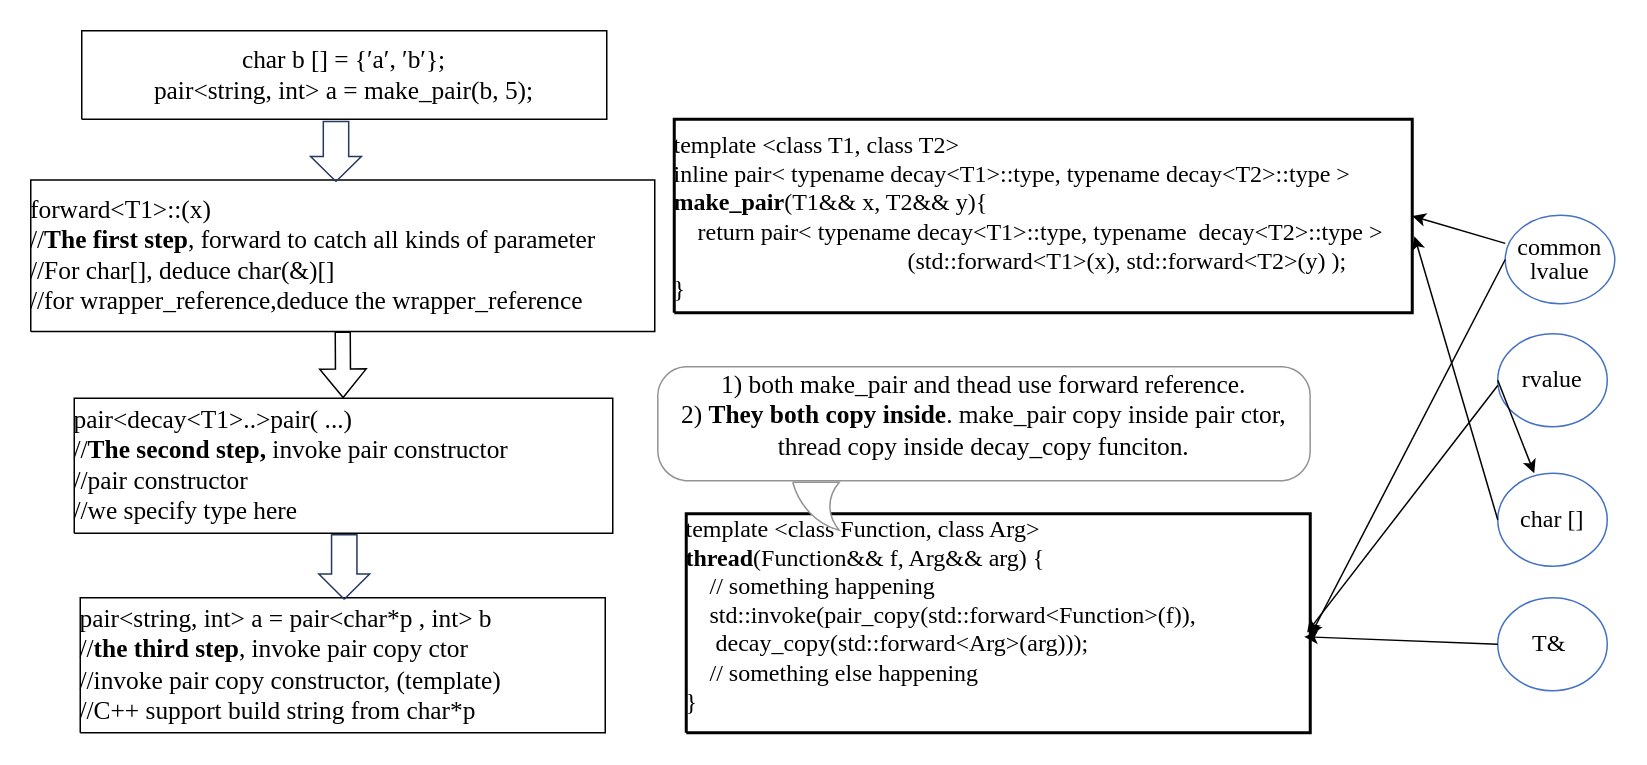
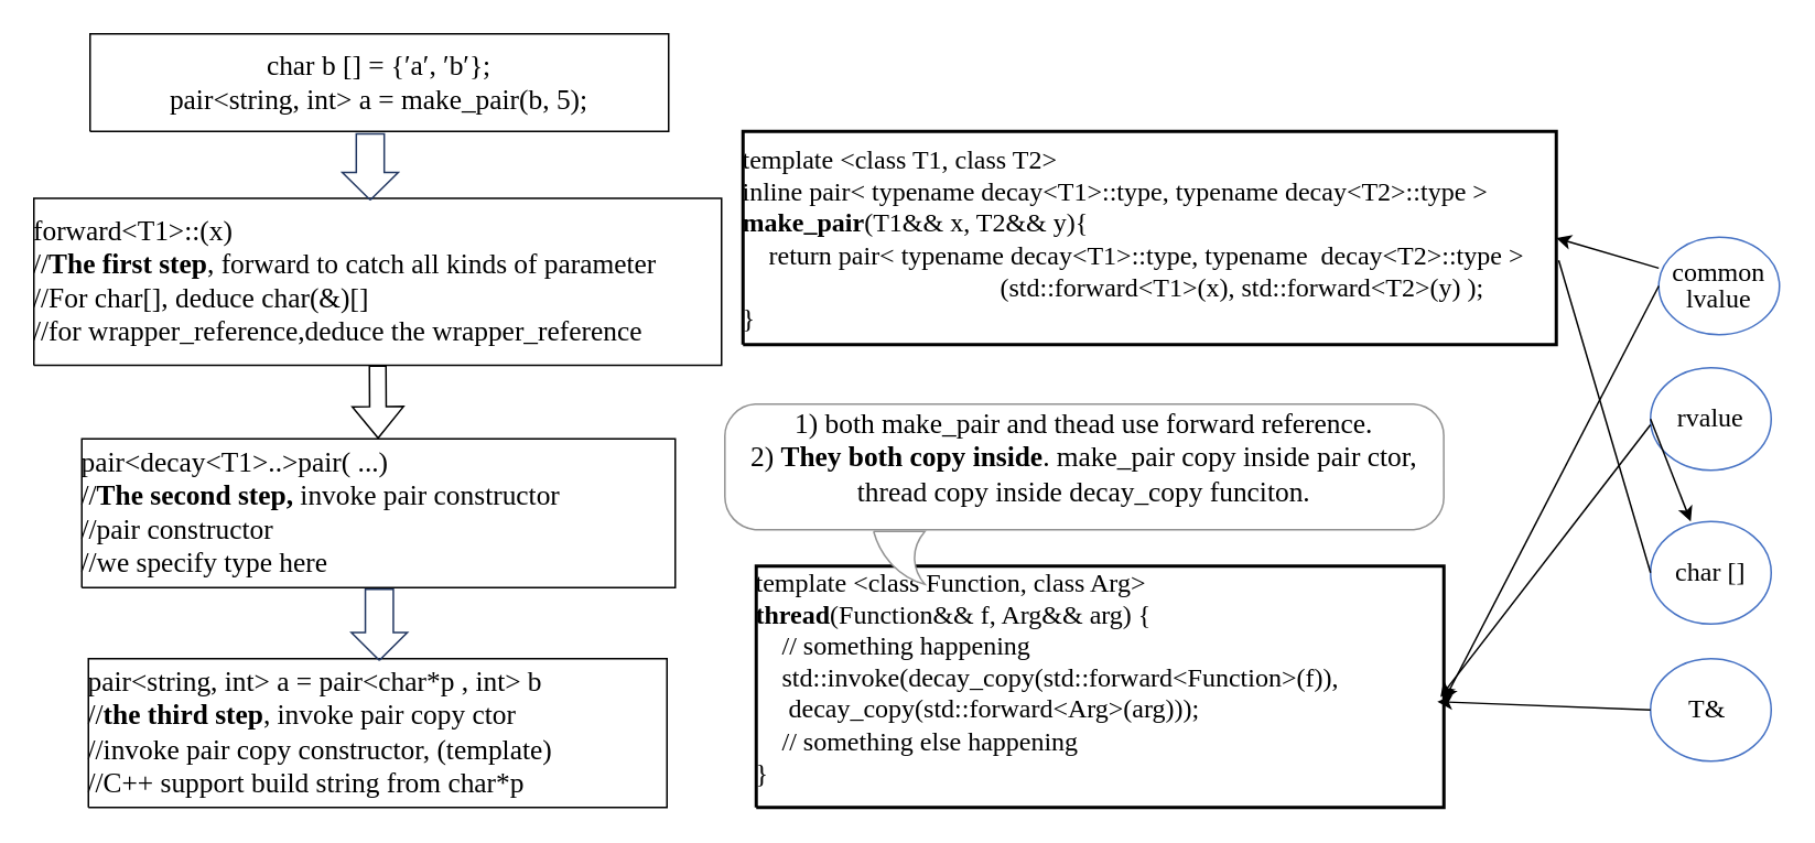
- <mxCell id="25" value="" style="endArrow=classic;html=1;rounded=0;entryX=1.003;entryY=0.605;entryDx=0;entryDy=0;entryPerimeter=0;exitX=0;exitY=0.5;exitDx=0;exitDy=0;exitPerimeter=0;" edge="1" parent="1" source="6" target="2"><mxGeometry width="50" height="50" relative="1" as="geometry"><mxPoint x="1008" y="263" as="sourcePoint" /><mxPoint x="954" y="158" as="targetPoint" /></mxGeometry></mxCell>
+ <mxCell id="25" value="" style="endArrow=none;html=1;rounded=0;entryX=1.003;entryY=0.605;entryDx=0;entryDy=0;entryPerimeter=0;exitX=0;exitY=0.5;exitDx=0;exitDy=0;exitPerimeter=0;" edge="1" parent="1" source="6" target="2"><mxGeometry width="50" height="50" relative="1" as="geometry"><mxPoint x="1008" y="263" as="sourcePoint" /><mxPoint x="954" y="158" as="targetPoint" /></mxGeometry></mxCell>
- <mxCell id="3" value="&lt;div style=&quot;font-size: 16px;&quot;&gt;&lt;p style=&quot;text-align:left;margin-left:0;margin-right:0;margin-top:0px;margin-bottom:0px;text-indent:0;vertical-align:middle;direction:ltr;&quot;&gt;&lt;font style=&quot;font-size: 16px; font-family: Calibri; color: rgb(0, 0, 0); direction: ltr; letter-spacing: 0px; line-height: 120%; opacity: 1;&quot;&gt;template&lt;/font&gt;&lt;font style=&quot;font-size: 16px; font-family: Calibri; color: rgb(0, 0, 0); direction: ltr; letter-spacing: 0px; line-height: 120%; opacity: 1;&quot;&gt; &amp;lt;&lt;/font&gt;&lt;font style=&quot;font-size: 16px; font-family: Calibri; color: rgb(0, 0, 0); direction: ltr; letter-spacing: 0px; line-height: 120%; opacity: 1;&quot;&gt;class&lt;/font&gt;&lt;font style=&quot;font-size: 16px; font-family: Calibri; color: rgb(0, 0, 0); direction: ltr; letter-spacing: 0px; line-height: 120%; opacity: 1;&quot;&gt; &lt;/font&gt;&lt;font style=&quot;font-size: 16px; font-family: Calibri; color: rgb(0, 0, 0); direction: ltr; letter-spacing: 0px; line-height: 120%; opacity: 1;&quot;&gt;Function&lt;/font&gt;&lt;font style=&quot;font-size: 16px; font-family: Calibri; color: rgb(0, 0, 0); direction: ltr; letter-spacing: 0px; line-height: 120%; opacity: 1;&quot;&gt;, &lt;/font&gt;&lt;font style=&quot;font-size: 16px; font-family: Calibri; color: rgb(0, 0, 0); direction: ltr; letter-spacing: 0px; line-height: 120%; opacity: 1;&quot;&gt;class&lt;/font&gt;&lt;font style=&quot;font-size: 16px; font-family: Calibri; color: rgb(0, 0, 0); direction: ltr; letter-spacing: 0px; line-height: 120%; opacity: 1;&quot;&gt; &lt;/font&gt;&lt;font style=&quot;font-size: 16px; font-family: Calibri; color: rgb(0, 0, 0); direction: ltr; letter-spacing: 0px; line-height: 120%; opacity: 1;&quot;&gt;Arg&lt;/font&gt;&lt;font style=&quot;font-size: 16px; font-family: Calibri; color: rgb(0, 0, 0); direction: ltr; letter-spacing: 0px; line-height: 120%; opacity: 1;&quot;&gt;&amp;gt;&lt;br&gt;&lt;/font&gt;&lt;/p&gt;&lt;p style=&quot;text-align:left;margin-left:0;margin-right:0;margin-top:0px;margin-bottom:0px;text-indent:0;vertical-align:middle;direction:ltr;&quot;&gt;&lt;font style=&quot;font-size: 16px; font-family: Calibri; color: rgb(0, 0, 0); direction: ltr; letter-spacing: 0px; line-height: 120%; opacity: 1;&quot;&gt;    &lt;/font&gt;&lt;font style=&quot;font-size: 16px; font-family: Calibri; color: rgb(0, 0, 0); direction: ltr; letter-spacing: 0px; line-height: 120%; opacity: 1;&quot;&gt;&lt;b&gt;thread&lt;/b&gt;&lt;/font&gt;&lt;font style=&quot;font-size: 16px; font-family: Calibri; color: rgb(0, 0, 0); direction: ltr; letter-spacing: 0px; line-height: 120%; opacity: 1;&quot;&gt;(Function&amp;amp;&amp;amp; f, Arg&amp;amp;&amp;amp; arg) {&lt;br&gt;&lt;/font&gt;&lt;/p&gt;&lt;p style=&quot;text-align:left;margin-left:0;margin-right:0;margin-top:0px;margin-bottom:0px;text-indent:0;vertical-align:middle;direction:ltr;&quot;&gt;&lt;font style=&quot;font-size: 16px; font-family: Calibri; color: rgb(0, 0, 0); direction: ltr; letter-spacing: 0px; line-height: 120%; opacity: 1;&quot;&gt;&amp;nbsp; &amp;nbsp; // something happening&lt;br&gt;&lt;/font&gt;&lt;/p&gt;&lt;p style=&quot;text-align:left;margin-left:0;margin-right:0;margin-top:0px;margin-bottom:0px;text-indent:0;vertical-align:middle;direction:ltr;&quot;&gt;&lt;font style=&quot;font-size: 16px; font-family: Calibri; color: rgb(0, 0, 0); direction: ltr; letter-spacing: 0px; line-height: 120%; opacity: 1;&quot;&gt;&amp;nbsp; &amp;nbsp; std::&lt;/font&gt;&lt;font style=&quot;font-size: 16px; font-family: Calibri; color: rgb(0, 0, 0); direction: ltr; letter-spacing: 0px; line-height: 120%; opacity: 1;&quot;&gt;invoke&lt;/font&gt;&lt;font style=&quot;font-size: 16px; font-family: Calibri; color: rgb(0, 0, 0); direction: ltr; letter-spacing: 0px; line-height: 120%; opacity: 1;&quot;&gt;(&lt;/font&gt;&lt;font style=&quot;font-size: 16px; font-family: Calibri; color: rgb(0, 0, 0); direction: ltr; letter-spacing: 0px; line-height: 120%; opacity: 1;&quot;&gt;pair_copy&lt;/font&gt;&lt;font style=&quot;font-size: 16px; font-family: Calibri; color: rgb(0, 0, 0); direction: ltr; letter-spacing: 0px; line-height: 120%; opacity: 1;&quot;&gt;(std::forward&amp;lt;Function&amp;gt;(f)),&lt;br&gt;&lt;/font&gt;&lt;/p&gt;&lt;p style=&quot;text-align:left;margin-left:0;margin-right:0;margin-top:0px;margin-bottom:0px;text-indent:0;vertical-align:middle;direction:ltr;&quot;&gt;&lt;font style=&quot;font-size: 16px; font-family: Calibri; color: rgb(0, 0, 0); direction: ltr; letter-spacing: 0px; line-height: 120%; opacity: 1;&quot;&gt;&amp;nbsp; &amp;nbsp; &amp;nbsp;decay_copy&lt;/font&gt;&lt;font style=&quot;font-size: 16px; font-family: Calibri; color: rgb(0, 0, 0); direction: ltr; letter-spacing: 0px; line-height: 120%; opacity: 1;&quot;&gt;(std::forward&amp;lt;Arg&amp;gt;(arg)));&lt;br&gt;&lt;/font&gt;&lt;/p&gt;&lt;p style=&quot;text-align:left;margin-left:0;margin-right:0;margin-top:0px;margin-bottom:0px;text-indent:0;vertical-align:middle;direction:ltr;&quot;&gt;&lt;font style=&quot;font-size: 16px; font-family: Calibri; color: rgb(0, 0, 0); direction: ltr; letter-spacing: 0px; line-height: 120%; opacity: 1;&quot;&gt;&amp;nbsp; &amp;nbsp; // something else happening&lt;br&gt;&lt;/font&gt;&lt;/p&gt;&lt;p style=&quot;text-align:left;margin-left:0;margin-right:0;margin-top:0px;margin-bottom:0px;text-indent:0;vertical-align:middle;direction:ltr;&quot;&gt;&lt;font style=&quot;font-size: 16px; font-family: Calibri; color: rgb(0, 0, 0); direction: ltr; letter-spacing: 0px; line-height: 120%; opacity: 1;&quot;&gt;    }&lt;br&gt;&lt;br&gt;&lt;/font&gt;&lt;/p&gt;&lt;/div&gt;" style="verticalAlign=middle;align=left;overflow=width;vsdxID=3;fillColor=#ffffff;gradientColor=none;fillOpacity=50;shape=stencil(nZBLDoAgDERP0z3SIyjew0SURgSD+Lu9kMZoXLhwN9O+tukAlrNpJg1SzDH4QW/URgNYgZTkjA4UkwJUgGXng+6DX1zLfmoymdXo17xh5zmRJ6Q42BWCfc2oJfdAr+Yv+AP9Cb7OJ3H/2JG1HNGz/84klThPVCc=);strokeColor=#000000;strokeWidth=2;points=[[0.5,0,0],[0.5,1,0],[0,0.5,0],[0.5,0.5,0],[1,0.5,0]];labelBackgroundColor=none;rounded=0;html=1;whiteSpace=wrap;" vertex="1" parent="1"><mxGeometry x="457" y="342" width="416" height="146" as="geometry" /></mxCell>
+ <mxCell id="3" value="&lt;div style=&quot;font-size: 16px;&quot;&gt;&lt;p style=&quot;text-align:left;margin-left:0;margin-right:0;margin-top:0px;margin-bottom:0px;text-indent:0;vertical-align:middle;direction:ltr;&quot;&gt;&lt;font style=&quot;font-size: 16px; font-family: Calibri; color: rgb(0, 0, 0); direction: ltr; letter-spacing: 0px; line-height: 120%; opacity: 1;&quot;&gt;template&lt;/font&gt;&lt;font style=&quot;font-size: 16px; font-family: Calibri; color: rgb(0, 0, 0); direction: ltr; letter-spacing: 0px; line-height: 120%; opacity: 1;&quot;&gt; &amp;lt;&lt;/font&gt;&lt;font style=&quot;font-size: 16px; font-family: Calibri; color: rgb(0, 0, 0); direction: ltr; letter-spacing: 0px; line-height: 120%; opacity: 1;&quot;&gt;class&lt;/font&gt;&lt;font style=&quot;font-size: 16px; font-family: Calibri; color: rgb(0, 0, 0); direction: ltr; letter-spacing: 0px; line-height: 120%; opacity: 1;&quot;&gt; &lt;/font&gt;&lt;font style=&quot;font-size: 16px; font-family: Calibri; color: rgb(0, 0, 0); direction: ltr; letter-spacing: 0px; line-height: 120%; opacity: 1;&quot;&gt;Function&lt;/font&gt;&lt;font style=&quot;font-size: 16px; font-family: Calibri; color: rgb(0, 0, 0); direction: ltr; letter-spacing: 0px; line-height: 120%; opacity: 1;&quot;&gt;, &lt;/font&gt;&lt;font style=&quot;font-size: 16px; font-family: Calibri; color: rgb(0, 0, 0); direction: ltr; letter-spacing: 0px; line-height: 120%; opacity: 1;&quot;&gt;class&lt;/font&gt;&lt;font style=&quot;font-size: 16px; font-family: Calibri; color: rgb(0, 0, 0); direction: ltr; letter-spacing: 0px; line-height: 120%; opacity: 1;&quot;&gt; &lt;/font&gt;&lt;font style=&quot;font-size: 16px; font-family: Calibri; color: rgb(0, 0, 0); direction: ltr; letter-spacing: 0px; line-height: 120%; opacity: 1;&quot;&gt;Arg&lt;/font&gt;&lt;font style=&quot;font-size: 16px; font-family: Calibri; color: rgb(0, 0, 0); direction: ltr; letter-spacing: 0px; line-height: 120%; opacity: 1;&quot;&gt;&amp;gt;&lt;br&gt;&lt;/font&gt;&lt;/p&gt;&lt;p style=&quot;text-align:left;margin-left:0;margin-right:0;margin-top:0px;margin-bottom:0px;text-indent:0;vertical-align:middle;direction:ltr;&quot;&gt;&lt;font style=&quot;font-size: 16px; font-family: Calibri; color: rgb(0, 0, 0); direction: ltr; letter-spacing: 0px; line-height: 120%; opacity: 1;&quot;&gt;    &lt;/font&gt;&lt;font style=&quot;font-size: 16px; font-family: Calibri; color: rgb(0, 0, 0); direction: ltr; letter-spacing: 0px; line-height: 120%; opacity: 1;&quot;&gt;&lt;b&gt;thread&lt;/b&gt;&lt;/font&gt;&lt;font style=&quot;font-size: 16px; font-family: Calibri; color: rgb(0, 0, 0); direction: ltr; letter-spacing: 0px; line-height: 120%; opacity: 1;&quot;&gt;(Function&amp;amp;&amp;amp; f, Arg&amp;amp;&amp;amp; arg) {&lt;br&gt;&lt;/font&gt;&lt;/p&gt;&lt;p style=&quot;text-align:left;margin-left:0;margin-right:0;margin-top:0px;margin-bottom:0px;text-indent:0;vertical-align:middle;direction:ltr;&quot;&gt;&lt;font style=&quot;font-size: 16px; font-family: Calibri; color: rgb(0, 0, 0); direction: ltr; letter-spacing: 0px; line-height: 120%; opacity: 1;&quot;&gt;&amp;nbsp; &amp;nbsp; // something happening&lt;br&gt;&lt;/font&gt;&lt;/p&gt;&lt;p style=&quot;text-align:left;margin-left:0;margin-right:0;margin-top:0px;margin-bottom:0px;text-indent:0;vertical-align:middle;direction:ltr;&quot;&gt;&lt;font style=&quot;font-size: 16px; font-family: Calibri; color: rgb(0, 0, 0); direction: ltr; letter-spacing: 0px; line-height: 120%; opacity: 1;&quot;&gt;&amp;nbsp; &amp;nbsp; std::&lt;/font&gt;&lt;font style=&quot;font-size: 16px; font-family: Calibri; color: rgb(0, 0, 0); direction: ltr; letter-spacing: 0px; line-height: 120%; opacity: 1;&quot;&gt;invoke&lt;/font&gt;&lt;font style=&quot;font-size: 16px; font-family: Calibri; color: rgb(0, 0, 0); direction: ltr; letter-spacing: 0px; line-height: 120%; opacity: 1;&quot;&gt;(&lt;/font&gt;&lt;font style=&quot;font-size: 16px; font-family: Calibri; color: rgb(0, 0, 0); direction: ltr; letter-spacing: 0px; line-height: 120%; opacity: 1;&quot;&gt;decay_copy&lt;/font&gt;&lt;font style=&quot;font-size: 16px; font-family: Calibri; color: rgb(0, 0, 0); direction: ltr; letter-spacing: 0px; line-height: 120%; opacity: 1;&quot;&gt;(std::forward&amp;lt;Function&amp;gt;(f)),&lt;br&gt;&lt;/font&gt;&lt;/p&gt;&lt;p style=&quot;text-align:left;margin-left:0;margin-right:0;margin-top:0px;margin-bottom:0px;text-indent:0;vertical-align:middle;direction:ltr;&quot;&gt;&lt;font style=&quot;font-size: 16px; font-family: Calibri; color: rgb(0, 0, 0); direction: ltr; letter-spacing: 0px; line-height: 120%; opacity: 1;&quot;&gt;&amp;nbsp; &amp;nbsp; &amp;nbsp;decay_copy&lt;/font&gt;&lt;font style=&quot;font-size: 16px; font-family: Calibri; color: rgb(0, 0, 0); direction: ltr; letter-spacing: 0px; line-height: 120%; opacity: 1;&quot;&gt;(std::forward&amp;lt;Arg&amp;gt;(arg)));&lt;br&gt;&lt;/font&gt;&lt;/p&gt;&lt;p style=&quot;text-align:left;margin-left:0;margin-right:0;margin-top:0px;margin-bottom:0px;text-indent:0;vertical-align:middle;direction:ltr;&quot;&gt;&lt;font style=&quot;font-size: 16px; font-family: Calibri; color: rgb(0, 0, 0); direction: ltr; letter-spacing: 0px; line-height: 120%; opacity: 1;&quot;&gt;&amp;nbsp; &amp;nbsp; // something else happening&lt;br&gt;&lt;/font&gt;&lt;/p&gt;&lt;p style=&quot;text-align:left;margin-left:0;margin-right:0;margin-top:0px;margin-bottom:0px;text-indent:0;vertical-align:middle;direction:ltr;&quot;&gt;&lt;font style=&quot;font-size: 16px; font-family: Calibri; color: rgb(0, 0, 0); direction: ltr; letter-spacing: 0px; line-height: 120%; opacity: 1;&quot;&gt;    }&lt;br&gt;&lt;br&gt;&lt;/font&gt;&lt;/p&gt;&lt;/div&gt;" style="verticalAlign=middle;align=left;overflow=width;vsdxID=3;fillColor=#ffffff;gradientColor=none;fillOpacity=50;shape=stencil(nZBLDoAgDERP0z3SIyjew0SURgSD+Lu9kMZoXLhwN9O+tukAlrNpJg1SzDH4QW/URgNYgZTkjA4UkwJUgGXng+6DX1zLfmoymdXo17xh5zmRJ6Q42BWCfc2oJfdAr+Yv+AP9Cb7OJ3H/2JG1HNGz/84klThPVCc=);strokeColor=#000000;strokeWidth=2;points=[[0.5,0,0],[0.5,1,0],[0,0.5,0],[0.5,0.5,0],[1,0.5,0]];labelBackgroundColor=none;rounded=0;html=1;whiteSpace=wrap;" vertex="1" parent="1"><mxGeometry x="457" y="342" width="416" height="146" as="geometry" /></mxCell>
